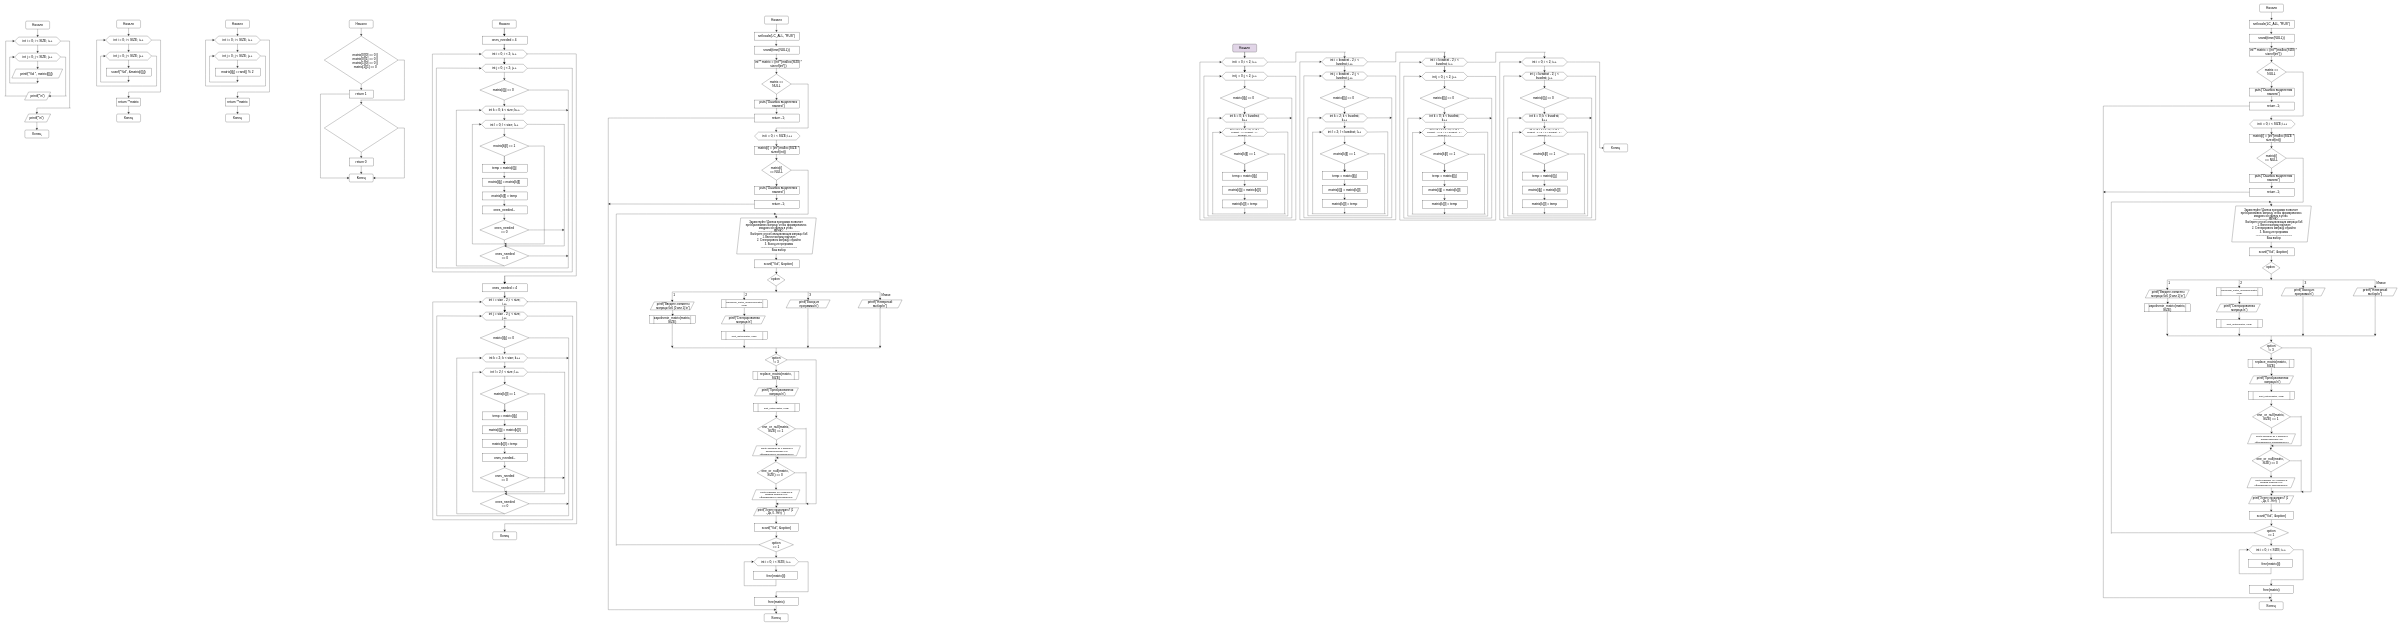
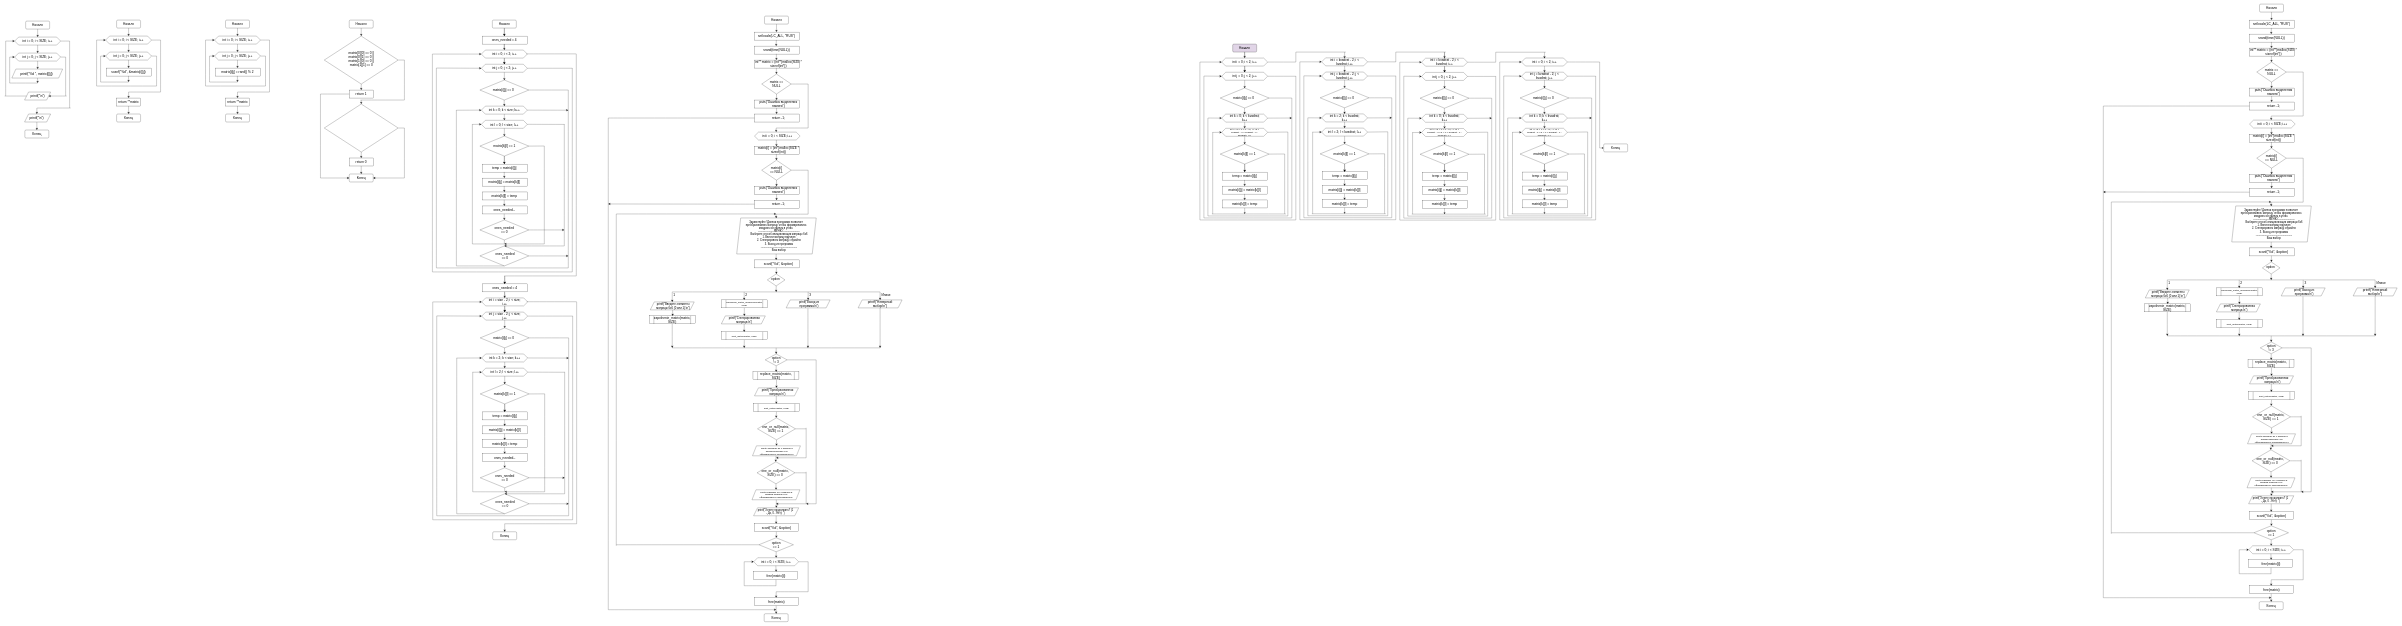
- <mxCell id="84" value="matrix[0][0] == 0 || matrix[0][1] == 0 || matrix[1][0] == 0 || matrix[1][1] == 0" style="text;html=1;align=center;verticalAlign=middle;whiteSpace=wrap;rounded=0;fontSize=16;" parent="1" vertex="1"><mxGeometry x="1740" y="240" width="170" height="130" as="geometry" /></mxCell>
+ <mxCell id="84" value="matrix[0][0] == 0 || matrix[0][1] == 0 || matrix[1][0] == 0 || matrix[1][1] == 0" style="text;html=1;align=center;verticalAlign=middle;whiteSpace=wrap;rounded=0;fontSize=16;" parent="1" vertex="1"><mxGeometry x="1720" y="230" width="170" height="130" as="geometry" /></mxCell>
